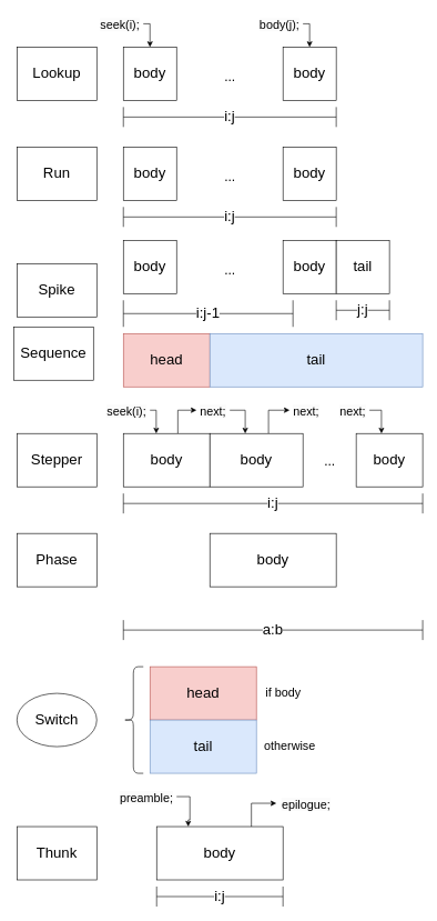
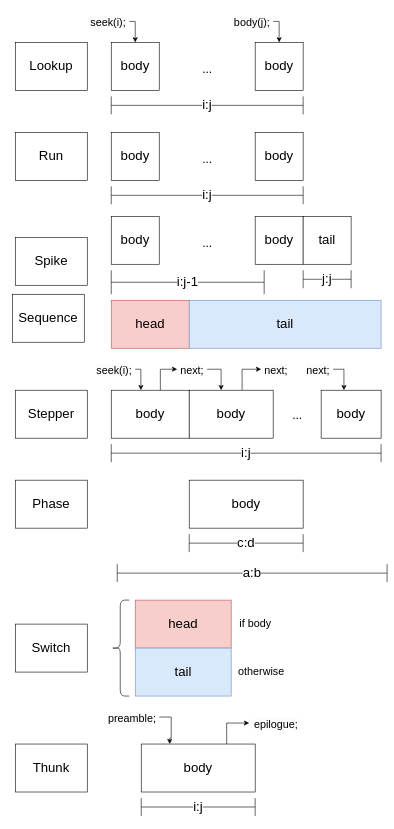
+ <mxCell id="32" value="c:d" style="shape=crossbar;whiteSpace=wrap;html=1;rounded=1;fontSize=22;labelBackgroundColor=default;" vertex="1" parent="1"><mxGeometry x="315" y="890" width="190" height="30" as="geometry" /></mxCell>
- <mxCell id="31" value="a:b" style="shape=crossbar;whiteSpace=wrap;html=1;rounded=1;fontSize=22;labelBackgroundColor=default;" vertex="1" parent="1"><mxGeometry x="185" y="930" width="450" height="30" as="geometry" /></mxCell>
+ <mxCell id="31" value="a:b" style="shape=crossbar;whiteSpace=wrap;html=1;rounded=1;fontSize=22;labelBackgroundColor=default;" vertex="1" parent="1"><mxGeometry x="195" y="940" width="450" height="30" as="geometry" /></mxCell>
- <mxCell id="45" value="Switch" style="ellipse;whiteSpace=wrap;html=1;fontSize=22;container=0;" vertex="1" parent="1"><mxGeometry x="25" y="1040" width="120" height="80" as="geometry" /></mxCell>
+ <mxCell id="45" value="Switch" style="whiteSpace=wrap;html=1;fontSize=22;container=0;" vertex="1" parent="1"><mxGeometry x="25" y="1040" width="120" height="80" as="geometry" /></mxCell>
